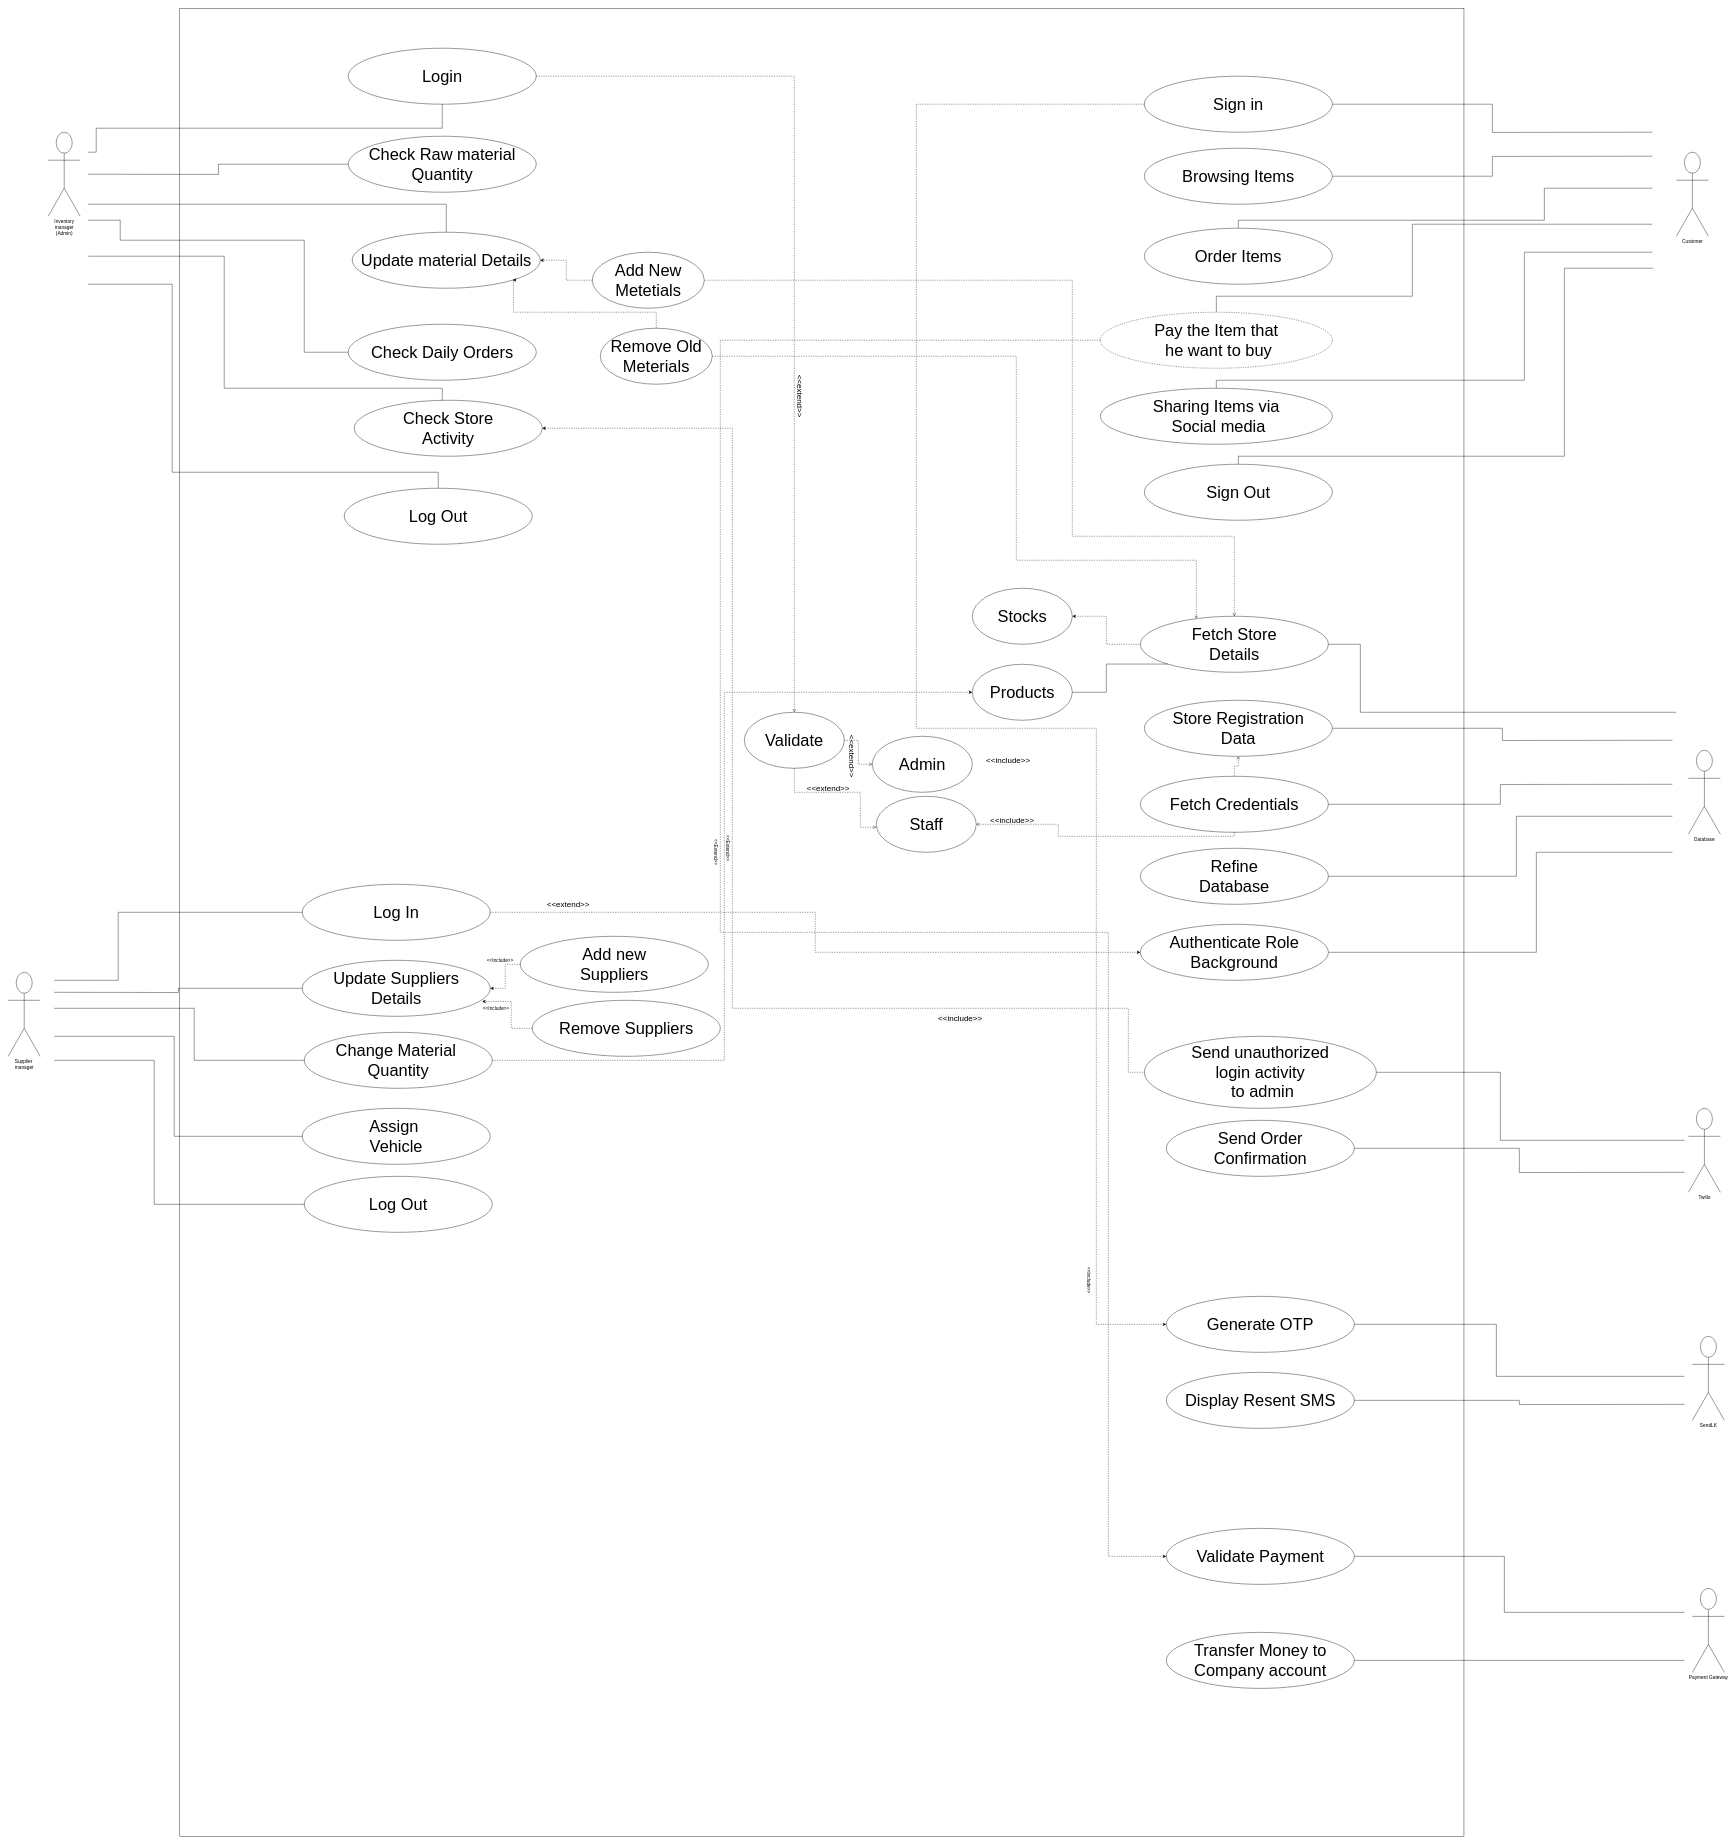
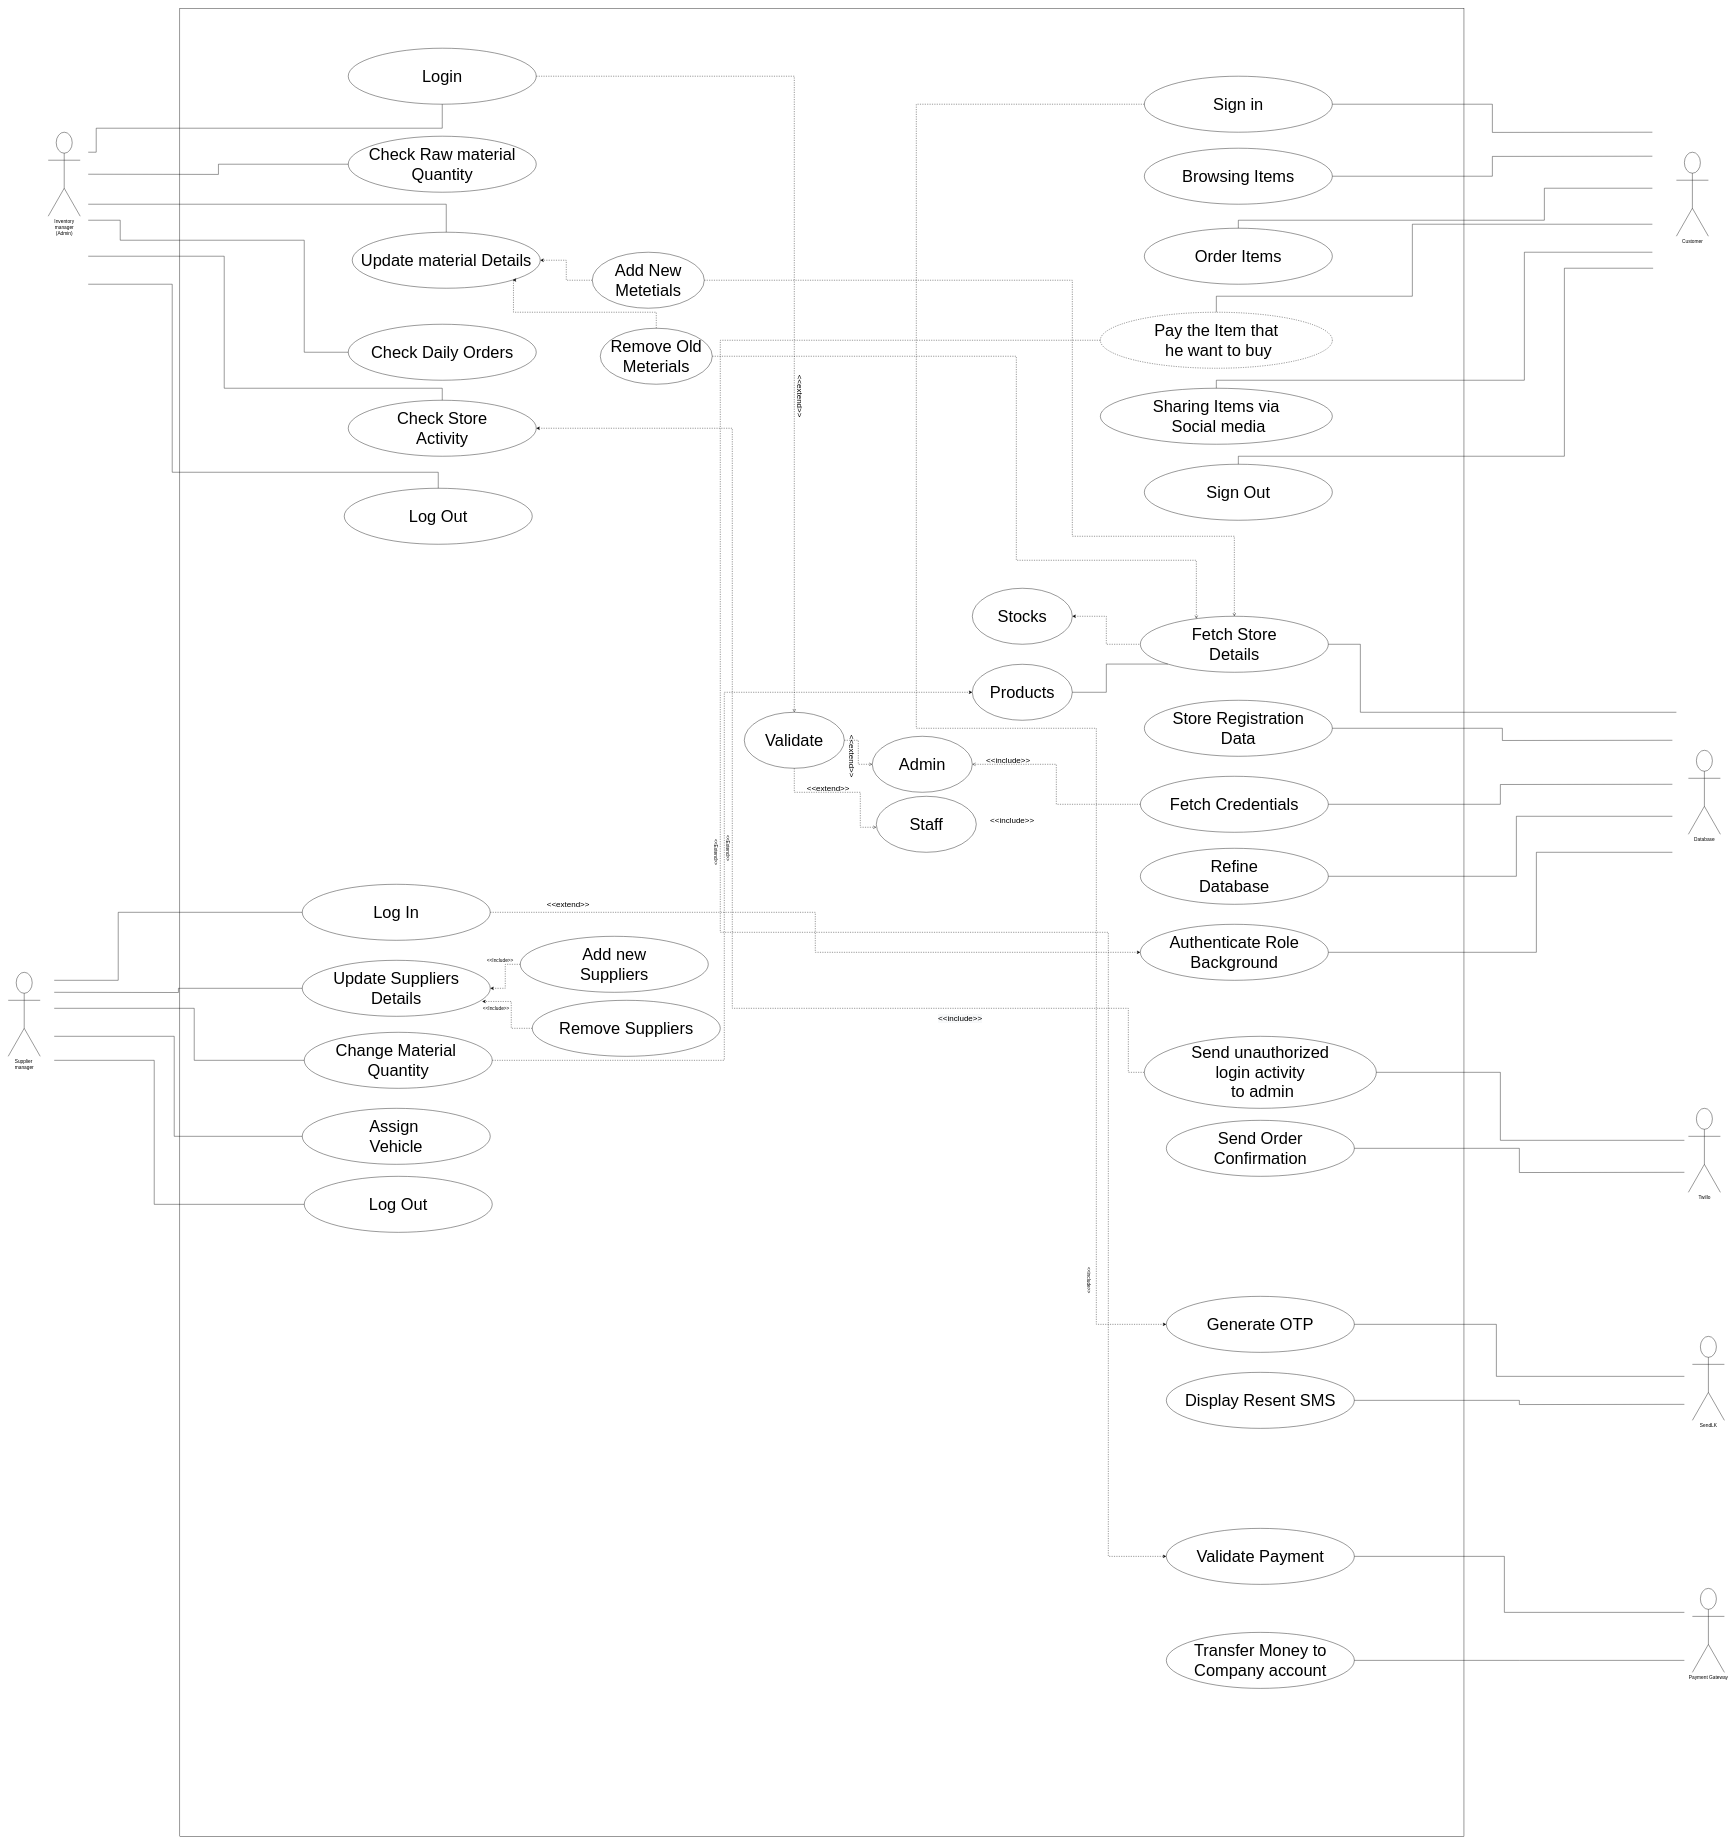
- <mxCell id="35" value="&lt;font style=&quot;font-size: 41px&quot;&gt;Check Store&lt;br&gt;Activity&lt;br&gt;&lt;/font&gt;" style="ellipse;whiteSpace=wrap;html=1;fillColor=none;" parent="1" vertex="1"><mxGeometry x="885" y="1000" width="470" height="140" as="geometry" /></mxCell>
+ <mxCell id="35" value="&lt;font style=&quot;font-size: 41px&quot;&gt;Check Store&lt;br&gt;Activity&lt;br&gt;&lt;/font&gt;" style="ellipse;whiteSpace=wrap;html=1;fillColor=none;" parent="1" vertex="1"><mxGeometry x="870" y="1000" width="470" height="140" as="geometry" /></mxCell>
- <mxCell id="57" style="edgeStyle=orthogonalEdgeStyle;rounded=0;orthogonalLoop=1;jettySize=auto;html=1;dashed=1;startArrow=none;startFill=0;endArrow=open;endFill=0;" parent="1" source="59" target="55" edge="1"><mxGeometry relative="1" as="geometry" /></mxCell>
+ <mxCell id="57" style="edgeStyle=orthogonalEdgeStyle;rounded=0;orthogonalLoop=1;jettySize=auto;html=1;entryX=1;entryY=0.5;entryDx=0;entryDy=0;dashed=1;startArrow=none;startFill=0;endArrow=open;endFill=0;" parent="1" source="59" target="64" edge="1"><mxGeometry relative="1" as="geometry" /></mxCell>
- <mxCell id="58" style="edgeStyle=orthogonalEdgeStyle;rounded=0;orthogonalLoop=1;jettySize=auto;html=1;dashed=1;startArrow=none;startFill=0;endArrow=open;endFill=0;" parent="1" source="59" target="65" edge="1"><mxGeometry relative="1" as="geometry"><Array as="points"><mxPoint x="3085" y="2090" /><mxPoint x="2645" y="2090" /><mxPoint x="2645" y="2060" /></Array></mxGeometry></mxCell>
